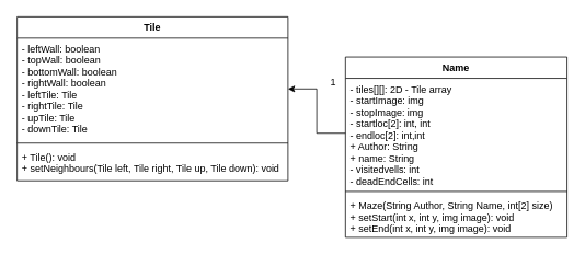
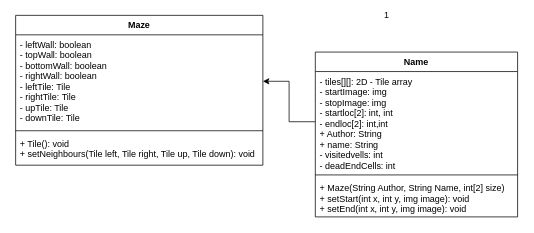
- <mxCell id="2" value="Tile" style="swimlane;fontStyle=1;align=center;verticalAlign=top;childLayout=stackLayout;horizontal=1;startSize=26;horizontalStack=0;resizeParent=1;resizeParentMax=0;resizeLast=0;collapsible=1;marginBottom=0;" vertex="1" parent="1"><mxGeometry x="20" y="20" width="330" height="200" as="geometry" /></mxCell>
+ <mxCell id="2" value="Maze" style="swimlane;fontStyle=1;align=center;verticalAlign=top;childLayout=stackLayout;horizontal=1;startSize=26;horizontalStack=0;resizeParent=1;resizeParentMax=0;resizeLast=0;collapsible=1;marginBottom=0;" vertex="1" parent="1"><mxGeometry x="20" y="20" width="330" height="200" as="geometry" /></mxCell>
- <mxCell id="11" value="1" style="text;html=1;align=center;verticalAlign=middle;resizable=0;points=[];autosize=1;strokeColor=none;fillColor=none;" vertex="1" parent="1"><mxGeometry x="395" y="90" width="20" height="20" as="geometry" /></mxCell>
+ <mxCell id="11" value="1" style="text;html=1;align=center;verticalAlign=middle;resizable=0;points=[];autosize=1;strokeColor=none;fillColor=none;" vertex="1" parent="1"><mxGeometry x="505" y="10" width="20" height="20" as="geometry" /></mxCell>
